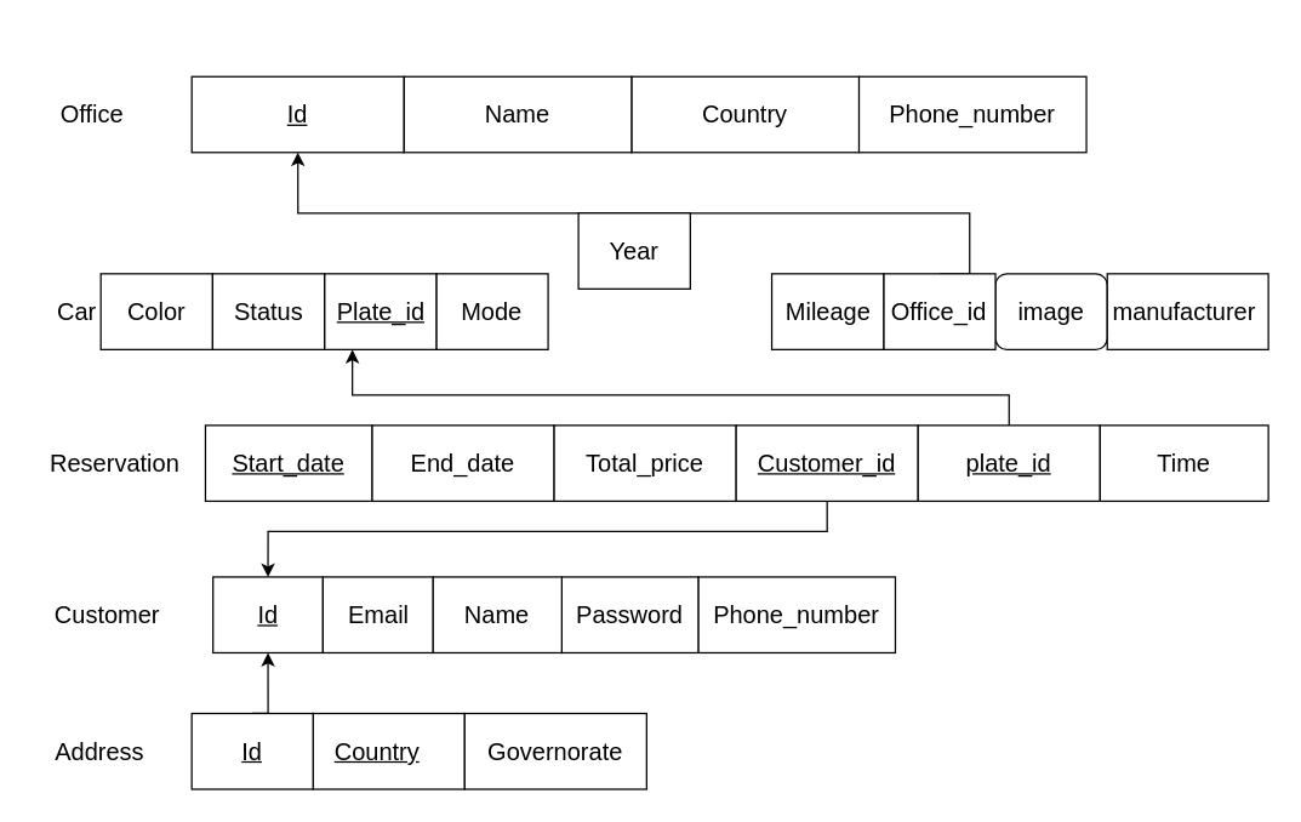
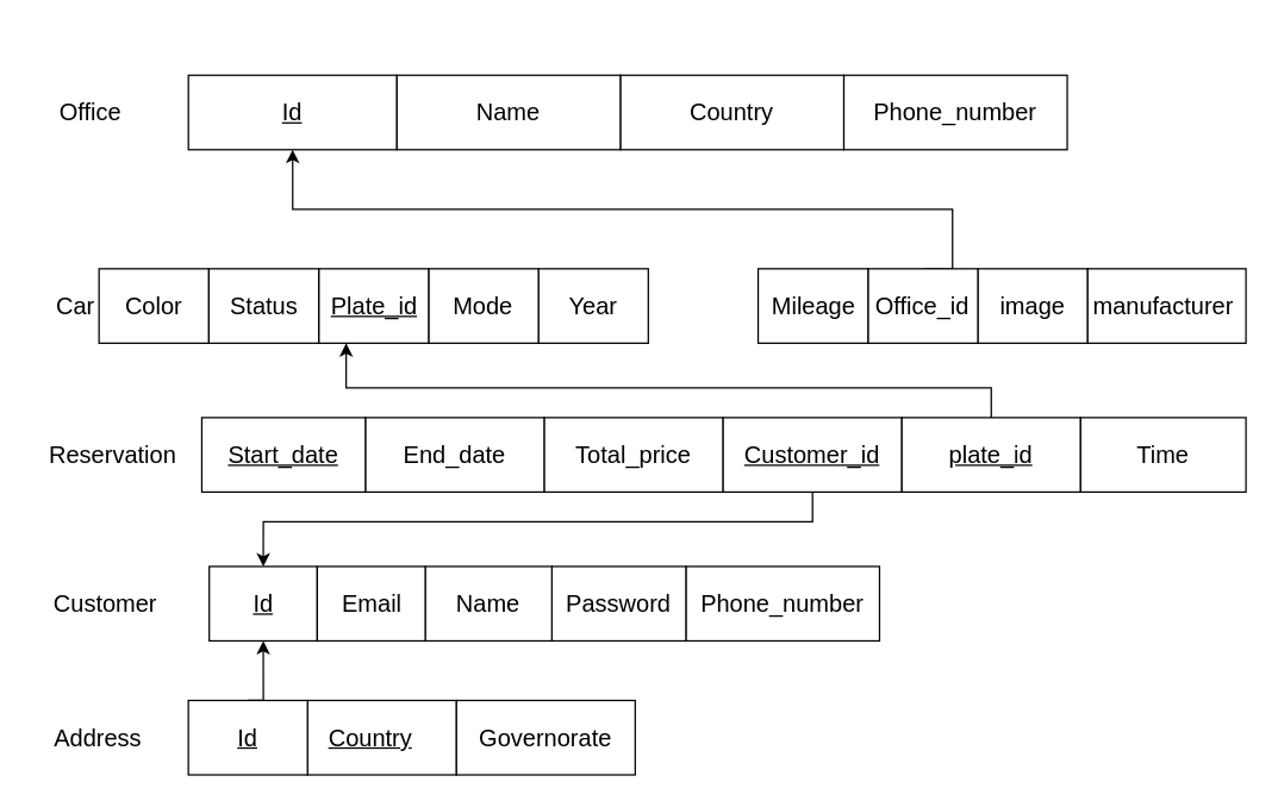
- <mxCell id="38" value="&lt;font style=&quot;font-size: 16px;&quot;&gt;Year&lt;/font&gt;" style="rounded=0;whiteSpace=wrap;html=1;" parent="1" vertex="1"><mxGeometry x="381" y="140" width="73.75" height="50" as="geometry" /></mxCell>
+ <mxCell id="38" value="&lt;font style=&quot;font-size: 16px;&quot;&gt;Year&lt;/font&gt;" style="rounded=0;whiteSpace=wrap;html=1;" parent="1" vertex="1"><mxGeometry x="361" y="180" width="73.75" height="50" as="geometry" /></mxCell>
- <mxCell id="33" value="&lt;font style=&quot;font-size: 16px;&quot;&gt;image&lt;br&gt;&lt;/font&gt;" style="whiteSpace=wrap;html=1;rounded=1;" parent="1" vertex="1"><mxGeometry x="656" y="180" width="73.75" height="50" as="geometry" /></mxCell>
+ <mxCell id="33" value="&lt;font style=&quot;font-size: 16px;&quot;&gt;image&lt;br&gt;&lt;/font&gt;" style="rounded=0;whiteSpace=wrap;html=1;" parent="1" vertex="1"><mxGeometry x="656" y="180" width="73.75" height="50" as="geometry" /></mxCell>
